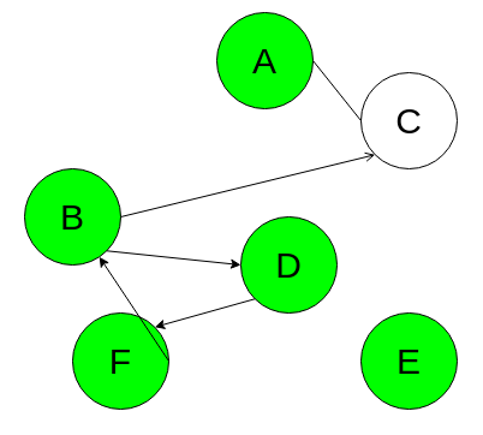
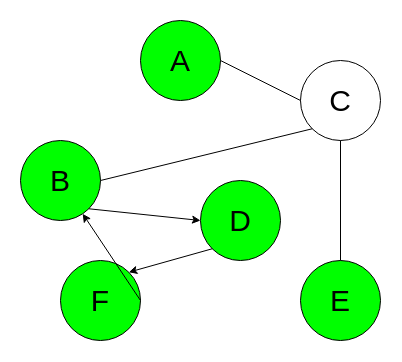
- <mxCell id="2" value="&lt;font style=&quot;font-size: 30px&quot;&gt;A&lt;/font&gt;" style="ellipse;whiteSpace=wrap;html=1;aspect=fixed;fillColor=#00FF00;" vertex="1" parent="1"><mxGeometry x="180" y="10" width="80" height="80" as="geometry" /></mxCell>
+ <mxCell id="2" value="&lt;font style=&quot;font-size: 30px&quot;&gt;A&lt;/font&gt;" style="ellipse;whiteSpace=wrap;html=1;aspect=fixed;fillColor=#00FF00;" vertex="1" parent="1"><mxGeometry x="140" y="20" width="80" height="80" as="geometry" /></mxCell>
- <mxCell id="9" value="" style="endArrow=open;html=1;entryX=0;entryY=1;entryDx=0;entryDy=0;exitX=1;exitY=0.5;exitDx=0;exitDy=0;endFill=0;" edge="1" parent="1" source="3" target="6"><mxGeometry width="50" height="50" relative="1" as="geometry"><mxPoint x="140.004" y="140.004" as="sourcePoint" /><mxPoint x="231.72" y="151.72" as="targetPoint" /></mxGeometry></mxCell>
+ <mxCell id="9" value="" style="endArrow=none;html=1;entryX=0;entryY=1;entryDx=0;entryDy=0;exitX=1;exitY=0.5;exitDx=0;exitDy=0;endFill=0;" edge="1" parent="1" source="3" target="6"><mxGeometry width="50" height="50" relative="1" as="geometry"><mxPoint x="140.004" y="140.004" as="sourcePoint" /><mxPoint x="231.72" y="151.72" as="targetPoint" /></mxGeometry></mxCell>
+ <mxCell id="11" value="" style="endArrow=none;html=1;entryX=0.5;entryY=1;entryDx=0;entryDy=0;exitX=0.5;exitY=0;exitDx=0;exitDy=0;endFill=0;" edge="1" parent="1" source="7" target="6"><mxGeometry width="50" height="50" relative="1" as="geometry"><mxPoint x="310" y="220" as="sourcePoint" /><mxPoint x="360" y="170" as="targetPoint" /></mxGeometry></mxCell>
